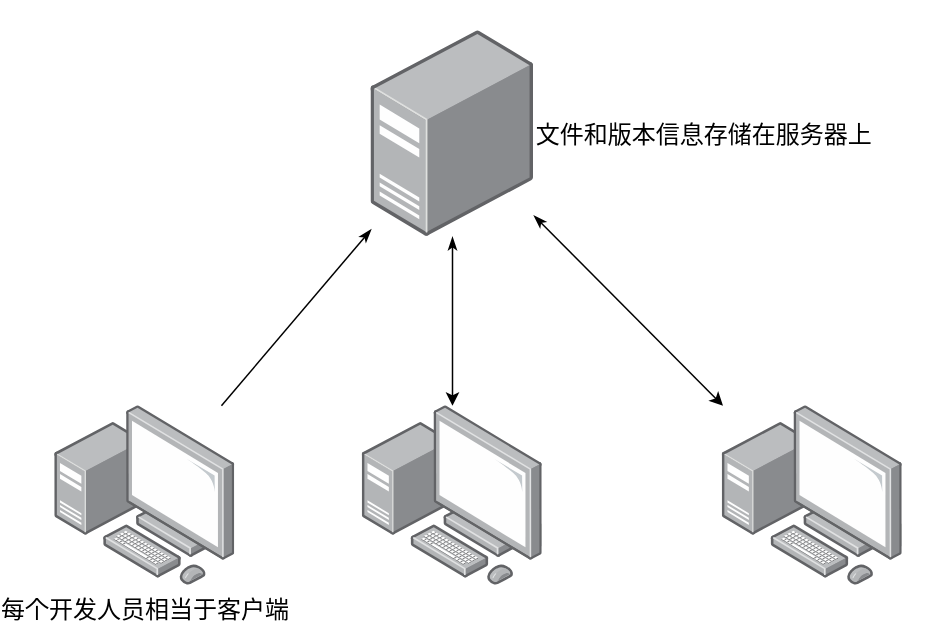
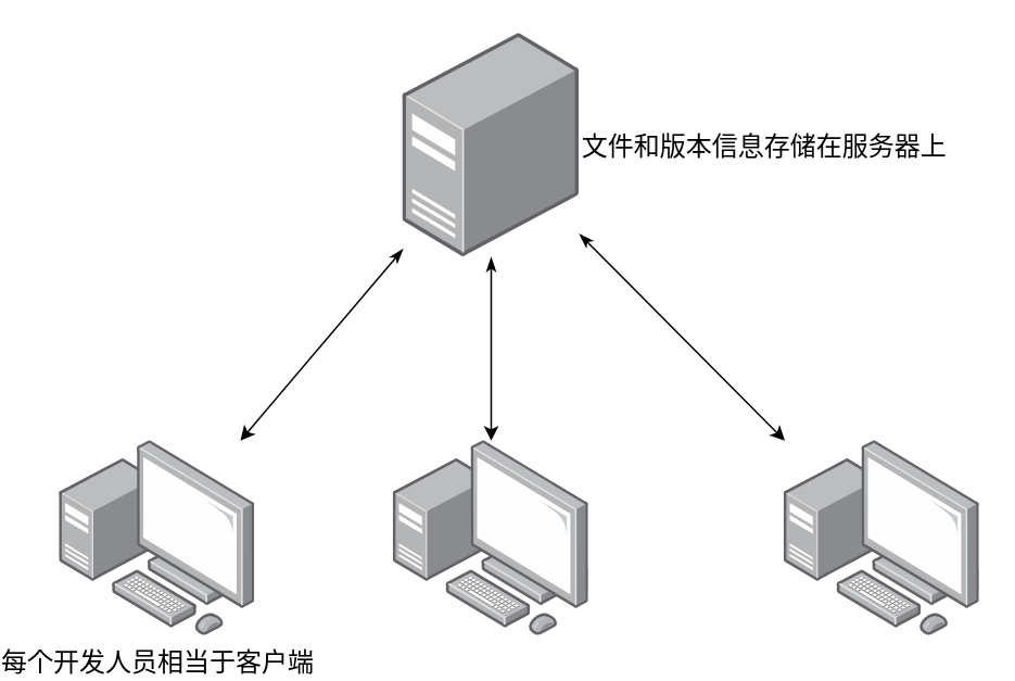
- <mxCell id="2" style="rounded=0;orthogonalLoop=1;jettySize=auto;html=1;fontSize=16;shadow=0;targetPerimeterSpacing=0;startArrow=classicThin;startFill=1;endArrow=none;" parent="1" source="5" target="6" edge="1"><mxGeometry relative="1" as="geometry" /></mxCell>
+ <mxCell id="2" style="rounded=0;orthogonalLoop=1;jettySize=auto;html=1;fontSize=16;shadow=0;targetPerimeterSpacing=0;startArrow=classicThin;startFill=1;" parent="1" source="5" target="6" edge="1"><mxGeometry relative="1" as="geometry" /></mxCell>
